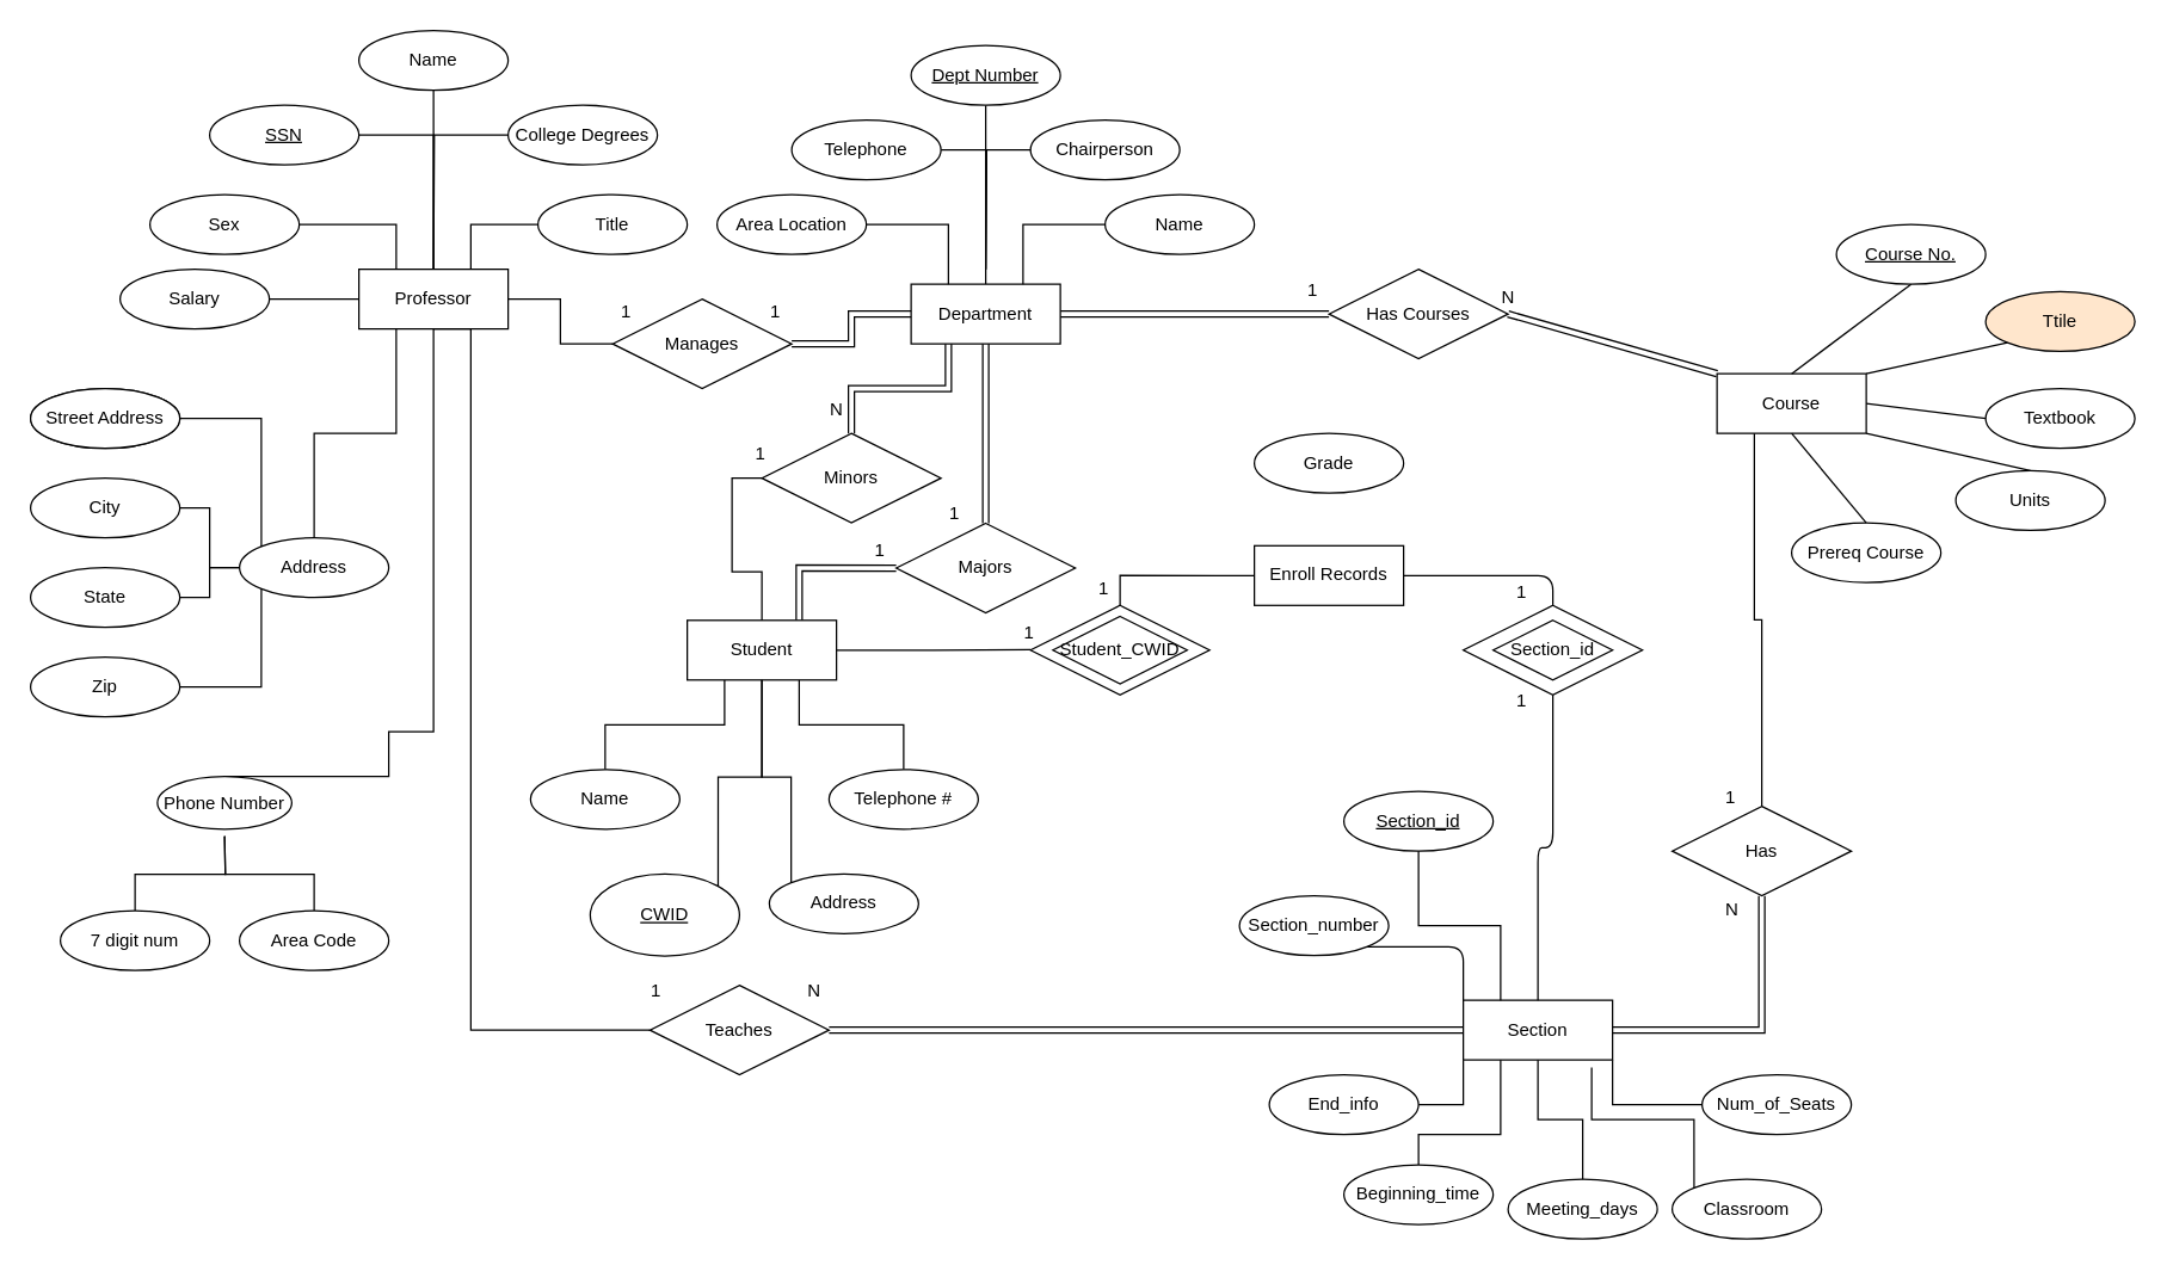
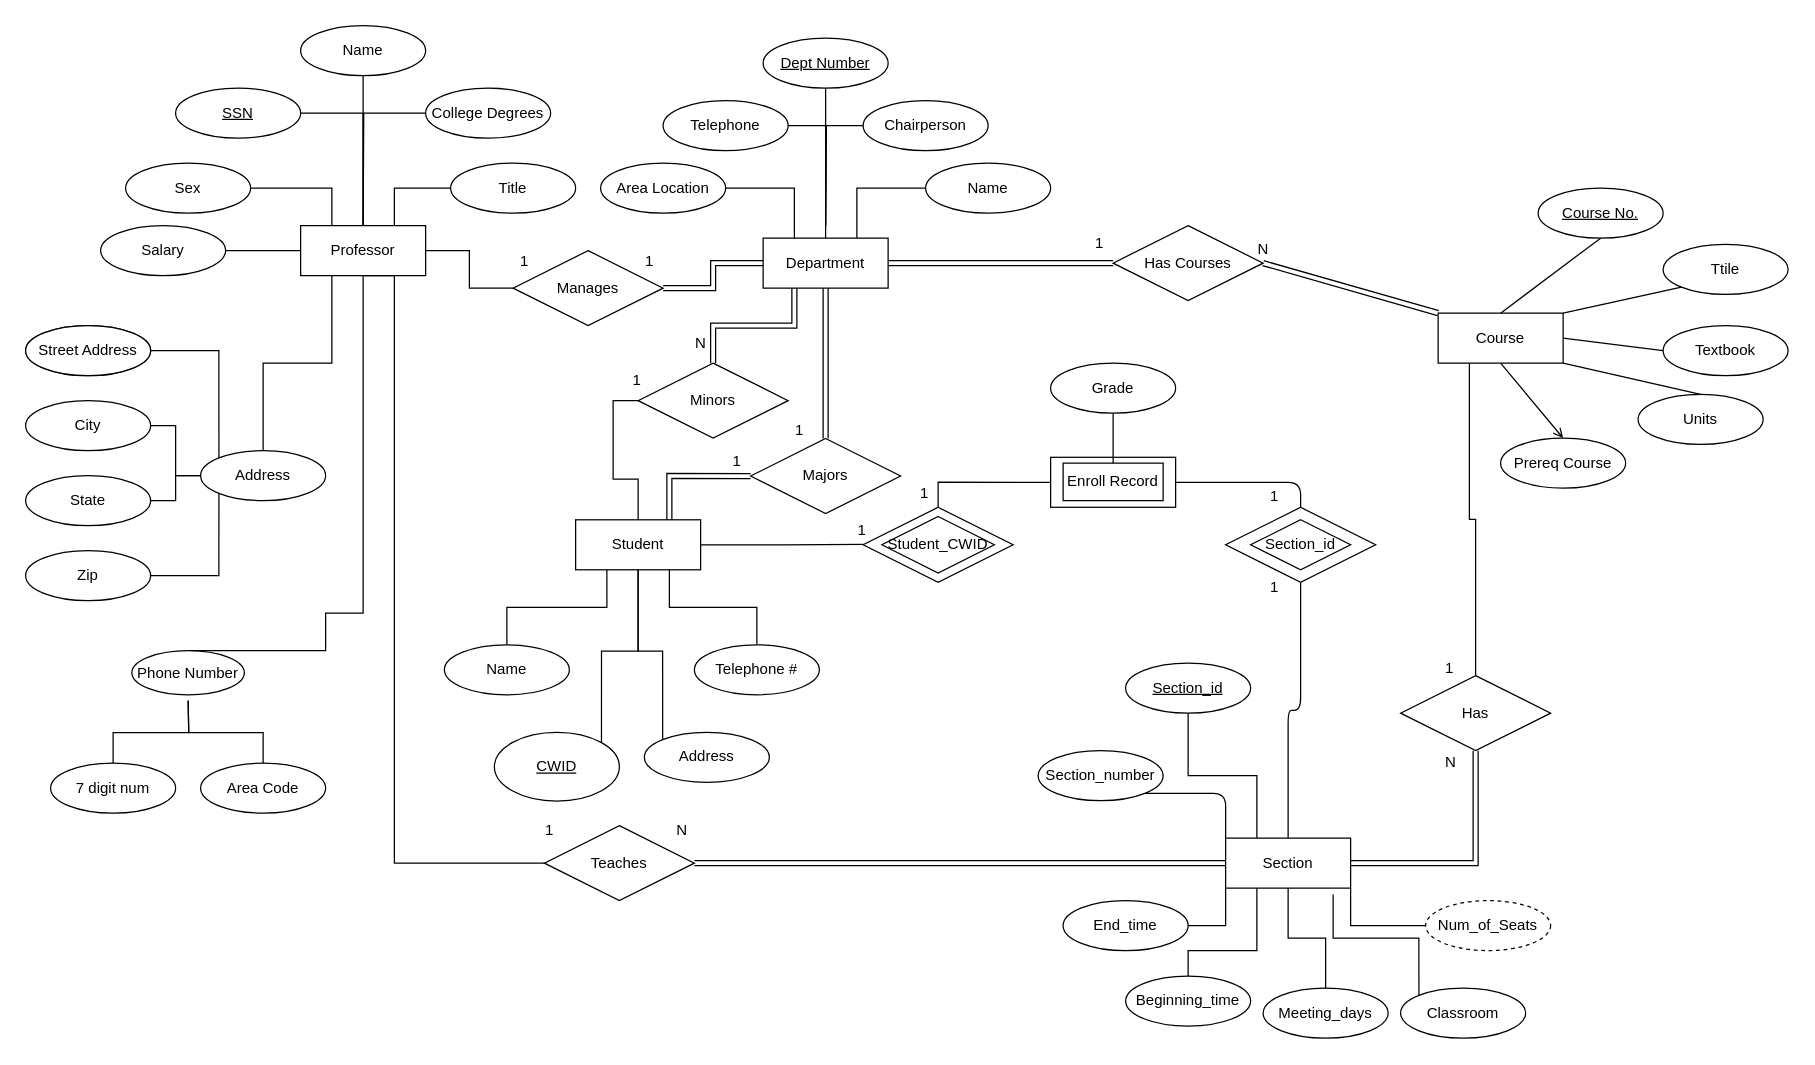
- <mxCell id="43" value="Ttile" style="ellipse;whiteSpace=wrap;html=1;align=center;fillColor=#ffe6cc;" parent="1" vertex="1"><mxGeometry x="1330" y="195" width="100" height="40" as="geometry" /></mxCell>
+ <mxCell id="43" value="Ttile" style="ellipse;whiteSpace=wrap;html=1;align=center;" parent="1" vertex="1"><mxGeometry x="1330" y="195" width="100" height="40" as="geometry" /></mxCell>
- <mxCell id="65" value="" style="endArrow=none;html=1;rounded=0;exitX=0.5;exitY=1;exitDx=0;exitDy=0;entryX=0.5;entryY=0;entryDx=0;entryDy=0;" parent="1" source="35" target="46" edge="1"><mxGeometry relative="1" as="geometry"><mxPoint x="1100" y="360" as="sourcePoint" /><mxPoint x="1260" y="360" as="targetPoint" /></mxGeometry></mxCell>
+ <mxCell id="65" value="" style="endArrow=open;html=1;rounded=0;exitX=0.5;exitY=1;exitDx=0;exitDy=0;entryX=0.5;entryY=0;entryDx=0;entryDy=0;" parent="1" source="35" target="46" edge="1"><mxGeometry relative="1" as="geometry"><mxPoint x="1100" y="360" as="sourcePoint" /><mxPoint x="1260" y="360" as="targetPoint" /></mxGeometry></mxCell>
+ <mxCell id="111" value="" style="edgeStyle=orthogonalEdgeStyle;rounded=0;orthogonalLoop=1;jettySize=auto;html=1;endArrow=none;endFill=0;" parent="1" source="112" target="110" edge="1"><mxGeometry relative="1" as="geometry" /></mxCell>
+ <mxCell id="110" value="Enroll Record" style="whiteSpace=wrap;html=1;align=center;" parent="1" vertex="1"><mxGeometry x="850" y="370" width="80" height="30" as="geometry" /></mxCell>
- <mxCell id="57" value="End_info" style="ellipse;whiteSpace=wrap;html=1;align=center;" parent="1" vertex="1"><mxGeometry x="850" y="720" width="100" height="40" as="geometry" /></mxCell>
+ <mxCell id="57" value="End_time" style="ellipse;whiteSpace=wrap;html=1;align=center;" parent="1" vertex="1"><mxGeometry x="850" y="720" width="100" height="40" as="geometry" /></mxCell>
- <mxCell id="54" value="Num_of_Seats" style="ellipse;whiteSpace=wrap;html=1;align=center;" parent="1" vertex="1"><mxGeometry x="1140" y="720" width="100" height="40" as="geometry" /></mxCell>
+ <mxCell id="54" value="Num_of_Seats" style="ellipse;whiteSpace=wrap;html=1;align=center;dashed=1;" parent="1" vertex="1"><mxGeometry x="1140" y="720" width="100" height="40" as="geometry" /></mxCell>
